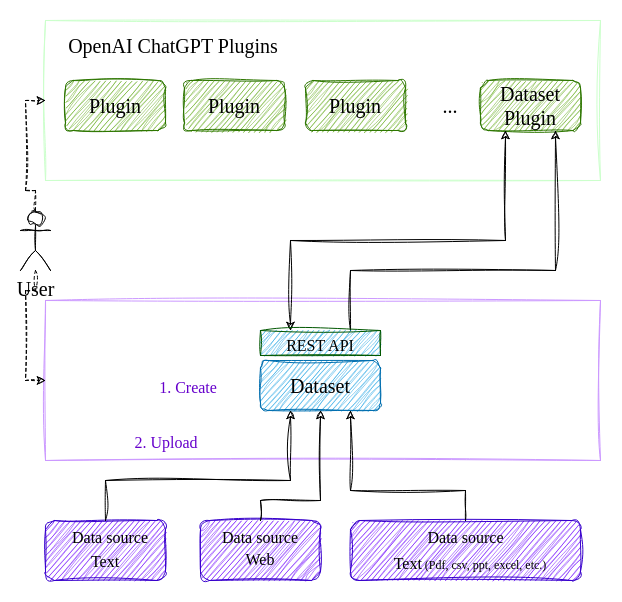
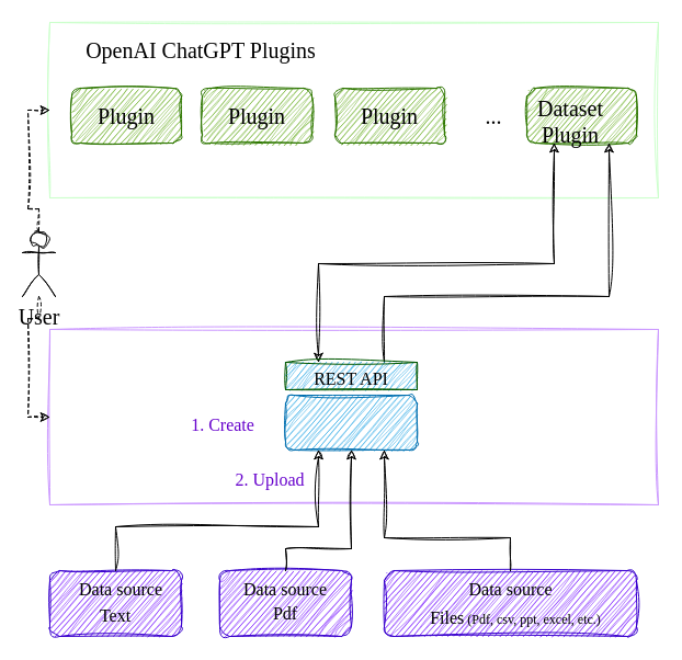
- <mxCell id="6" value="OpenAI ChatGPT Plugins" style="text;html=1;strokeColor=none;fillColor=none;align=center;verticalAlign=middle;whiteSpace=wrap;rounded=0;fontSize=20;fontFamily=Architects Daughter;" parent="1" vertex="1"><mxGeometry x="60" y="30" width="226" height="30" as="geometry" /></mxCell>
+ <mxCell id="6" value="OpenAI ChatGPT Plugins" style="text;html=1;strokeColor=none;fillColor=none;align=center;verticalAlign=middle;whiteSpace=wrap;rounded=0;fontSize=20;fontFamily=Architects Daughter;" parent="1" vertex="1"><mxGeometry x="70" y="30" width="226" height="30" as="geometry" /></mxCell>
- <mxCell id="15" value="Dataset&lt;br&gt;Plugin" style="text;html=1;strokeColor=none;fillColor=none;align=center;verticalAlign=middle;whiteSpace=wrap;rounded=0;fontSize=20;fontFamily=Architects Daughter;" parent="1" vertex="1"><mxGeometry x="500" y="90" width="60" height="30" as="geometry" /></mxCell>
+ <mxCell id="15" value="Dataset&lt;br&gt;Plugin" style="text;html=1;strokeColor=none;fillColor=none;align=center;verticalAlign=middle;whiteSpace=wrap;rounded=0;fontSize=20;fontFamily=Architects Daughter;" parent="1" vertex="1"><mxGeometry x="490" y="95" width="60" height="30" as="geometry" /></mxCell>
- <mxCell id="35" value="&lt;font style=&quot;font-size: 16px;&quot;&gt;1. Create&lt;/font&gt;" style="text;html=1;strokeColor=none;fillColor=none;align=center;verticalAlign=middle;whiteSpace=wrap;rounded=0;fontSize=20;fontFamily=Architects Daughter;fontColor=#6600CC;" parent="1" vertex="1"><mxGeometry x="145" y="370" width="86" height="30" as="geometry" /></mxCell>
+ <mxCell id="35" value="&lt;font style=&quot;font-size: 16px;&quot;&gt;1. Create&lt;/font&gt;" style="text;html=1;strokeColor=none;fillColor=none;align=center;verticalAlign=middle;whiteSpace=wrap;rounded=0;fontSize=20;fontFamily=Architects Daughter;fontColor=#6600CC;" parent="1" vertex="1"><mxGeometry x="160" y="370" width="86" height="30" as="geometry" /></mxCell>
- <mxCell id="4" value="Dataset" style="text;html=1;strokeColor=none;fillColor=none;align=center;verticalAlign=middle;whiteSpace=wrap;rounded=0;fontSize=20;fontFamily=Architects Daughter;" parent="1" vertex="1"><mxGeometry x="290" y="370" width="60" height="30" as="geometry" /></mxCell>
- <mxCell id="31" value="&lt;font style=&quot;font-size: 16px;&quot;&gt;2. Upload&lt;/font&gt;" style="text;html=1;strokeColor=none;fillColor=none;align=center;verticalAlign=middle;whiteSpace=wrap;rounded=0;fontSize=20;fontFamily=Architects Daughter;fontColor=#6600CC;" parent="1" vertex="1"><mxGeometry x="128" y="425" width="76" height="30" as="geometry" /></mxCell>
+ <mxCell id="31" value="&lt;font style=&quot;font-size: 16px;&quot;&gt;2. Upload&lt;/font&gt;" style="text;html=1;strokeColor=none;fillColor=none;align=center;verticalAlign=middle;whiteSpace=wrap;rounded=0;fontSize=20;fontFamily=Architects Daughter;fontColor=#6600CC;" parent="1" vertex="1"><mxGeometry x="208" y="420" width="76" height="30" as="geometry" /></mxCell>
- <mxCell id="26" value="&lt;font style=&quot;font-size: 16px;&quot;&gt;Web&lt;/font&gt;" style="text;html=1;strokeColor=none;fillColor=none;align=center;verticalAlign=middle;whiteSpace=wrap;rounded=0;fontSize=20;fontFamily=Architects Daughter;" parent="1" vertex="1"><mxGeometry x="230" y="540" width="60" height="34" as="geometry" /></mxCell>
+ <mxCell id="26" value="&lt;font style=&quot;font-size: 16px;&quot;&gt;Pdf&lt;/font&gt;" style="text;html=1;strokeColor=none;fillColor=none;align=center;verticalAlign=middle;whiteSpace=wrap;rounded=0;fontSize=20;fontFamily=Architects Daughter;" parent="1" vertex="1"><mxGeometry x="230" y="540" width="60" height="34" as="geometry" /></mxCell>
- <mxCell id="30" value="&lt;font style=&quot;&quot;&gt;&lt;font style=&quot;font-size: 16px;&quot;&gt;Text&lt;/font&gt;&lt;font style=&quot;font-size: 12px;&quot;&gt; &lt;/font&gt;&lt;font style=&quot;font-size: 12px;&quot;&gt;(Pdf, csv, ppt, excel, etc.)&lt;/font&gt;&lt;/font&gt;" style="text;html=1;strokeColor=none;fillColor=none;align=center;verticalAlign=middle;whiteSpace=wrap;rounded=0;fontSize=20;fontFamily=Architects Daughter;strokeWidth=2;" parent="1" vertex="1"><mxGeometry x="370" y="546" width="200" height="30" as="geometry" /></mxCell>
+ <mxCell id="30" value="&lt;font style=&quot;&quot;&gt;&lt;font style=&quot;font-size: 16px;&quot;&gt;Files&lt;/font&gt;&lt;font style=&quot;font-size: 12px;&quot;&gt; &lt;/font&gt;&lt;font style=&quot;font-size: 12px;&quot;&gt;(Pdf, csv, ppt, excel, etc.)&lt;/font&gt;&lt;/font&gt;" style="text;html=1;strokeColor=none;fillColor=none;align=center;verticalAlign=middle;whiteSpace=wrap;rounded=0;fontSize=20;fontFamily=Architects Daughter;strokeWidth=2;" parent="1" vertex="1"><mxGeometry x="370" y="546" width="200" height="30" as="geometry" /></mxCell>
